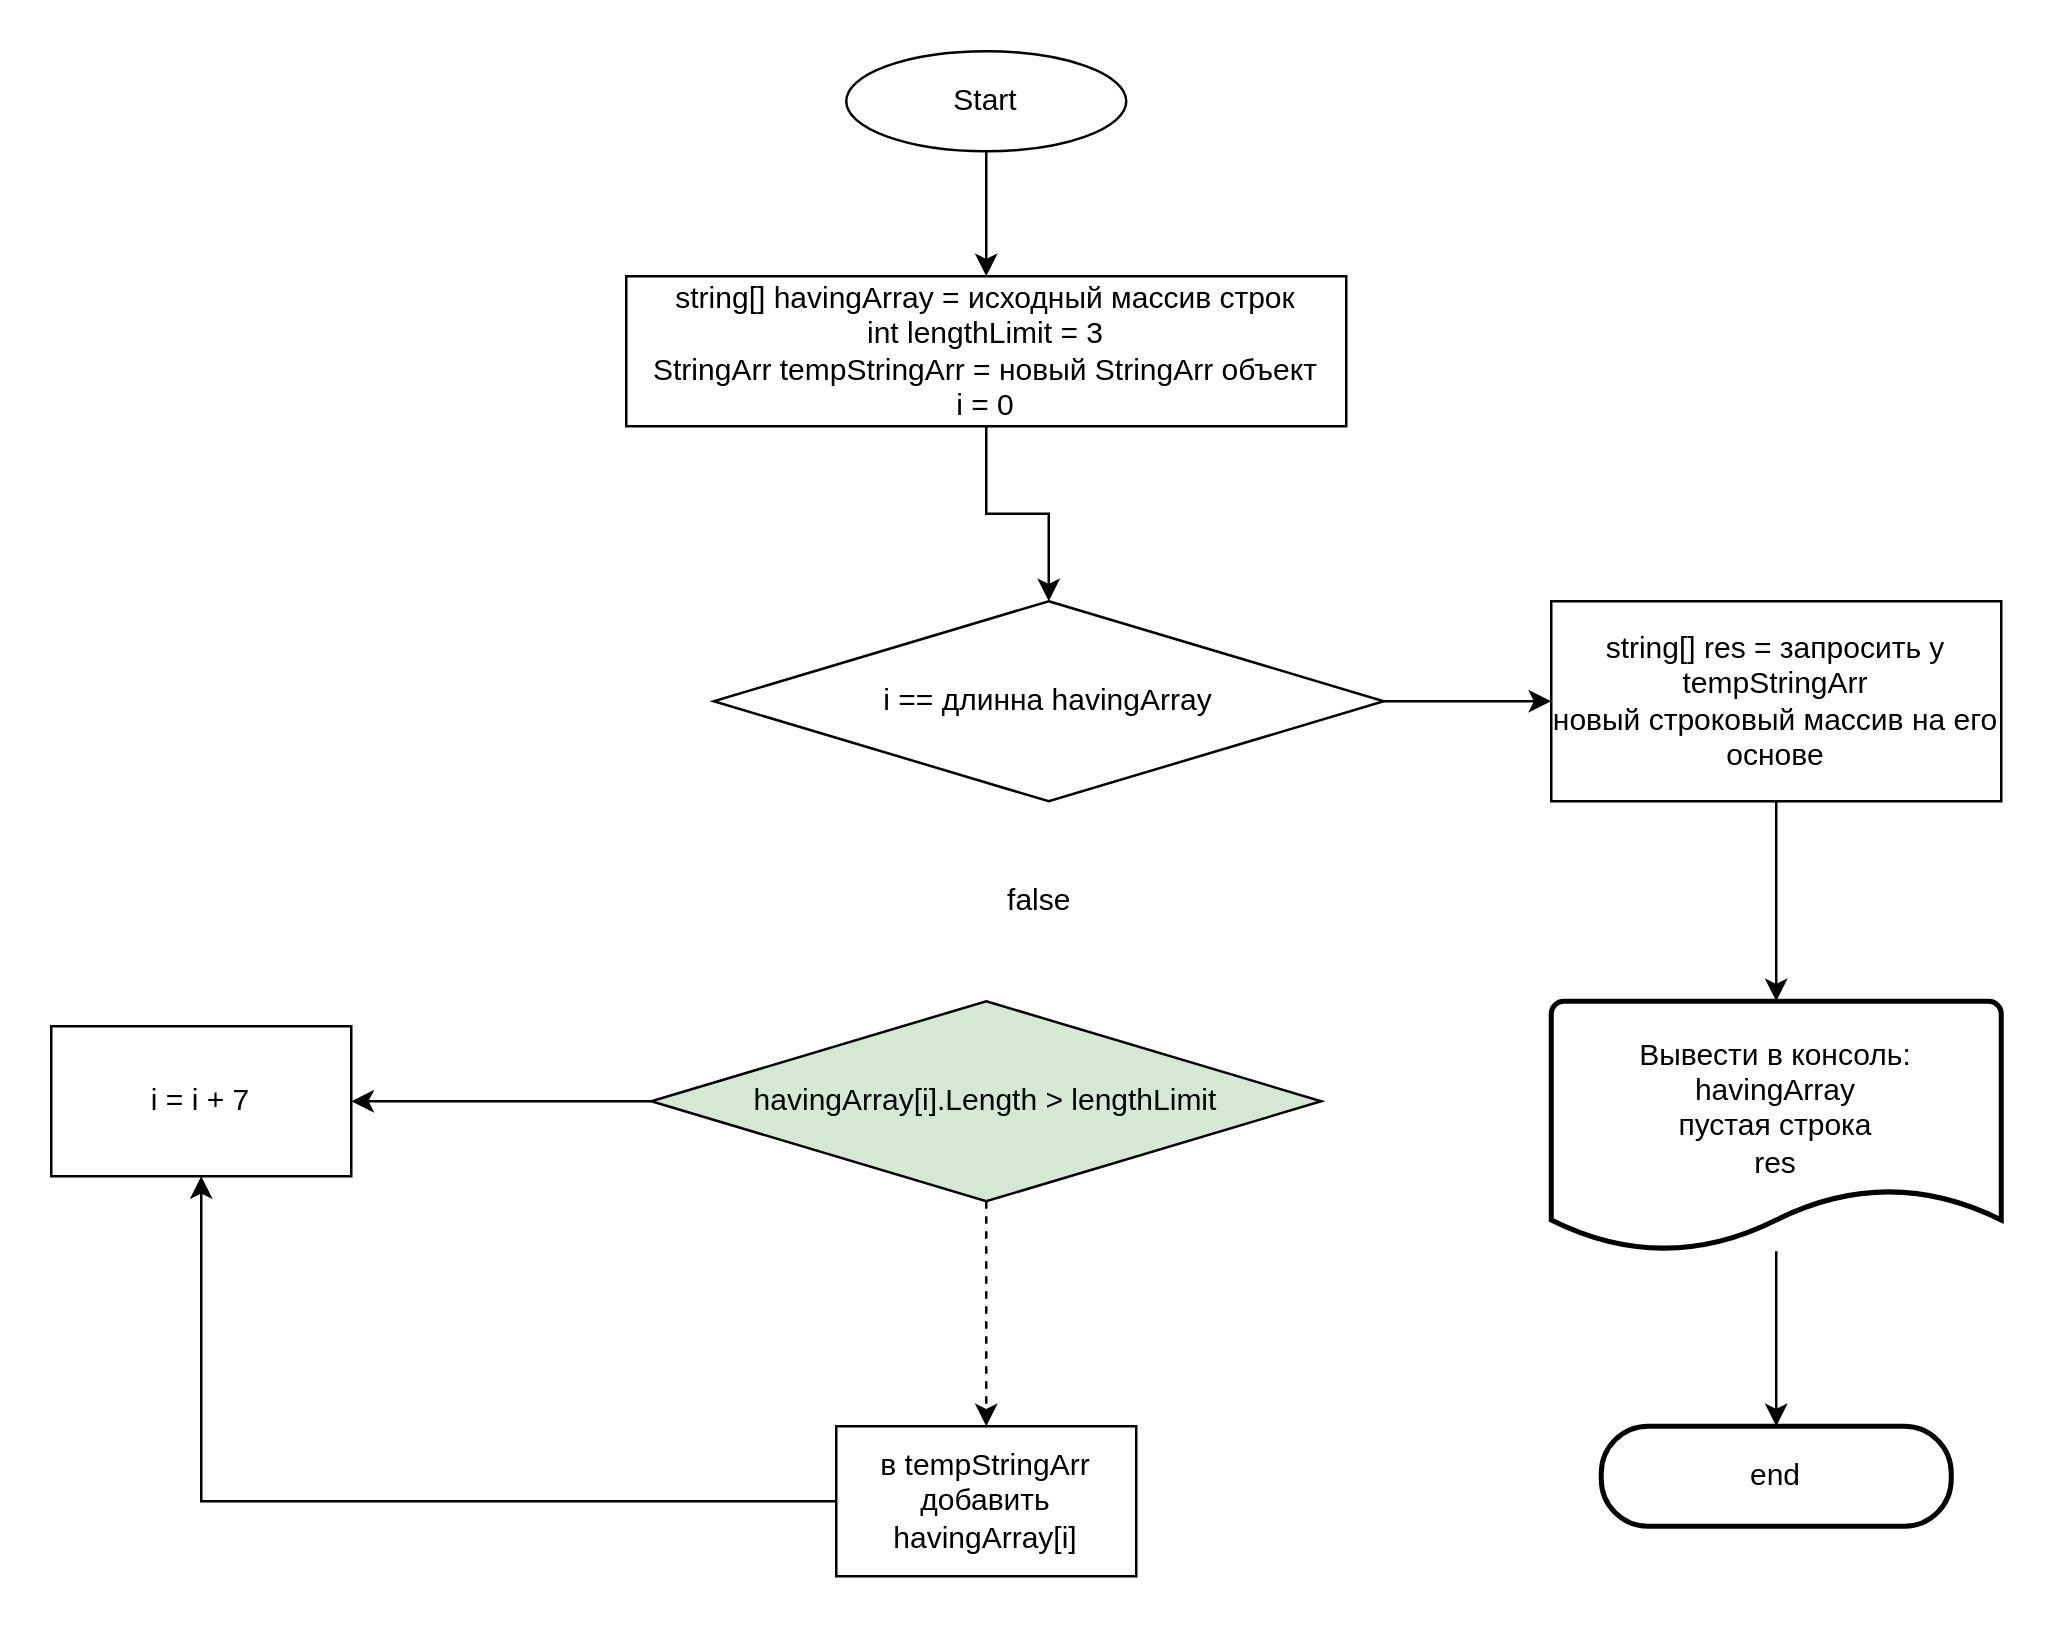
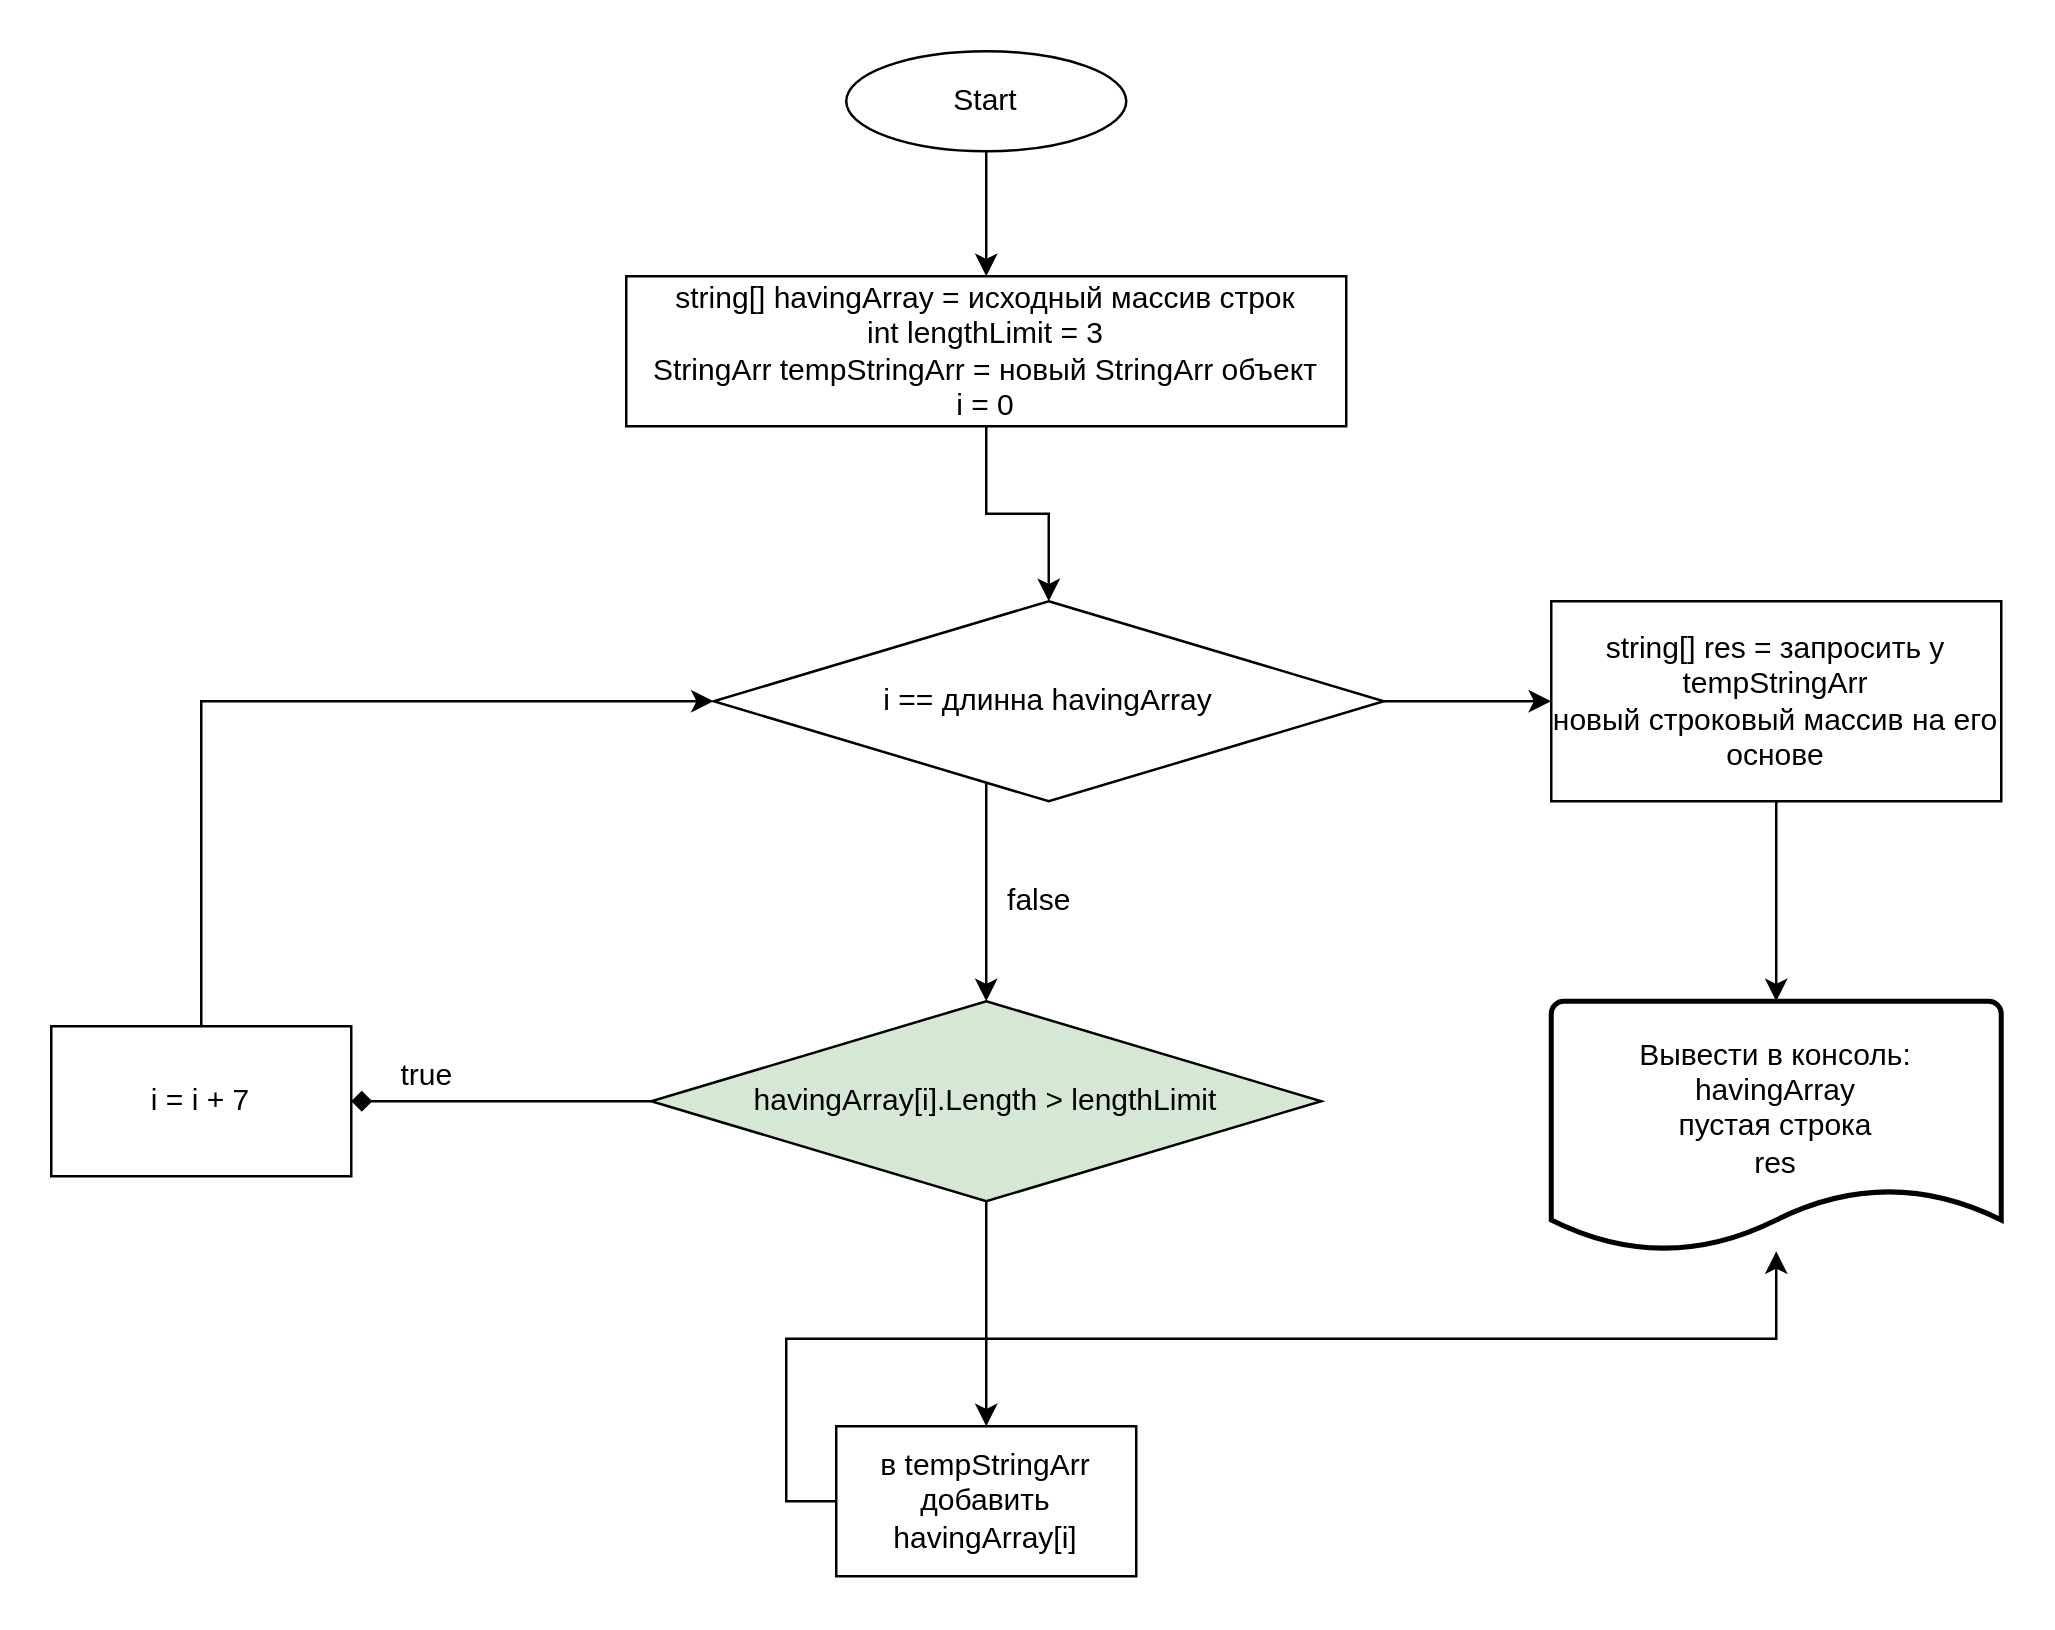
+ <mxCell id="13" style="edgeStyle=orthogonalEdgeStyle;rounded=0;orthogonalLoop=1;jettySize=auto;html=1;exitX=0.5;exitY=0;exitDx=0;exitDy=0;entryX=0;entryY=0.5;entryDx=0;entryDy=0;" edge="1" parent="1" source="14" target="8"><mxGeometry relative="1" as="geometry" /></mxCell>
+ <mxCell id="6" value="" style="edgeStyle=orthogonalEdgeStyle;rounded=0;orthogonalLoop=1;jettySize=auto;html=1;" edge="1" parent="1" source="8" target="11"><mxGeometry relative="1" as="geometry"><Array as="points"><mxPoint x="394" y="350" /><mxPoint x="394" y="350" /></Array></mxGeometry></mxCell>
+ <mxCell id="15" value="true" style="text;html=1;align=center;verticalAlign=middle;resizable=0;points=[];autosize=1;strokeColor=none;fillColor=none;" vertex="1" parent="1"><mxGeometry x="150" y="415" width="40" height="30" as="geometry" /></mxCell>
- <mxCell id="9" value="" style="edgeStyle=orthogonalEdgeStyle;rounded=0;orthogonalLoop=1;jettySize=auto;html=1;" edge="1" parent="1" source="11" target="14"><mxGeometry relative="1" as="geometry" /></mxCell>
+ <mxCell id="9" value="" style="edgeStyle=orthogonalEdgeStyle;rounded=0;orthogonalLoop=1;jettySize=auto;html=1;endArrow=diamond;" edge="1" parent="1" source="11" target="14"><mxGeometry relative="1" as="geometry" /></mxCell>
- <mxCell id="10" value="" style="edgeStyle=orthogonalEdgeStyle;rounded=0;orthogonalLoop=1;jettySize=auto;html=1;dashed=1;" edge="1" parent="1" source="11" target="17"><mxGeometry relative="1" as="geometry" /></mxCell>
+ <mxCell id="10" value="" style="edgeStyle=orthogonalEdgeStyle;rounded=0;orthogonalLoop=1;jettySize=auto;html=1;" edge="1" parent="1" source="11" target="17"><mxGeometry relative="1" as="geometry" /></mxCell>
- <mxCell id="20" value="" style="edgeStyle=orthogonalEdgeStyle;rounded=0;orthogonalLoop=1;jettySize=auto;html=1;" edge="1" parent="1" source="21" target="22"><mxGeometry relative="1" as="geometry" /></mxCell>
- <mxCell id="22" value="end" style="rounded=1;whiteSpace=wrap;html=1;strokeWidth=2;arcSize=47;" vertex="1" parent="1"><mxGeometry x="640" y="570" width="140" height="40" as="geometry" /></mxCell>
- <mxCell id="16" style="edgeStyle=orthogonalEdgeStyle;rounded=0;orthogonalLoop=1;jettySize=auto;html=1;exitX=0;exitY=0.5;exitDx=0;exitDy=0;entryX=0.5;entryY=1;entryDx=0;entryDy=0;" edge="1" parent="1" source="17" target="14"><mxGeometry relative="1" as="geometry" /></mxCell>
+ <mxCell id="16" style="edgeStyle=orthogonalEdgeStyle;rounded=0;orthogonalLoop=1;jettySize=auto;html=1;exitX=0;exitY=0.5;exitDx=0;exitDy=0;" edge="1" parent="1" source="17" target="21"><mxGeometry relative="1" as="geometry" /></mxCell>
